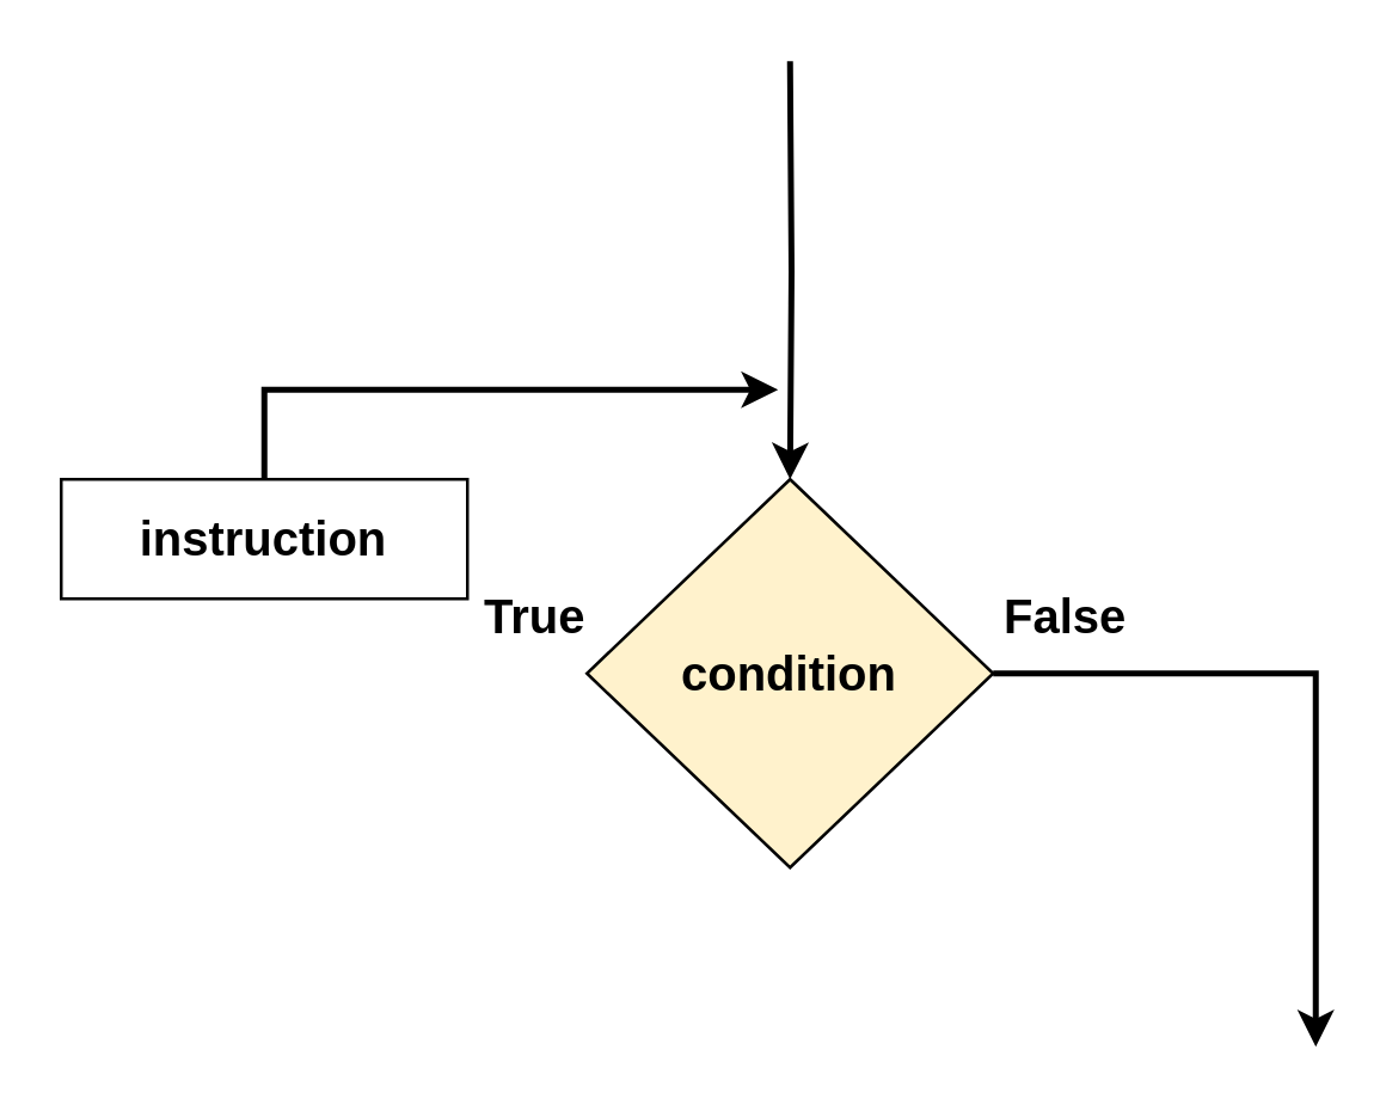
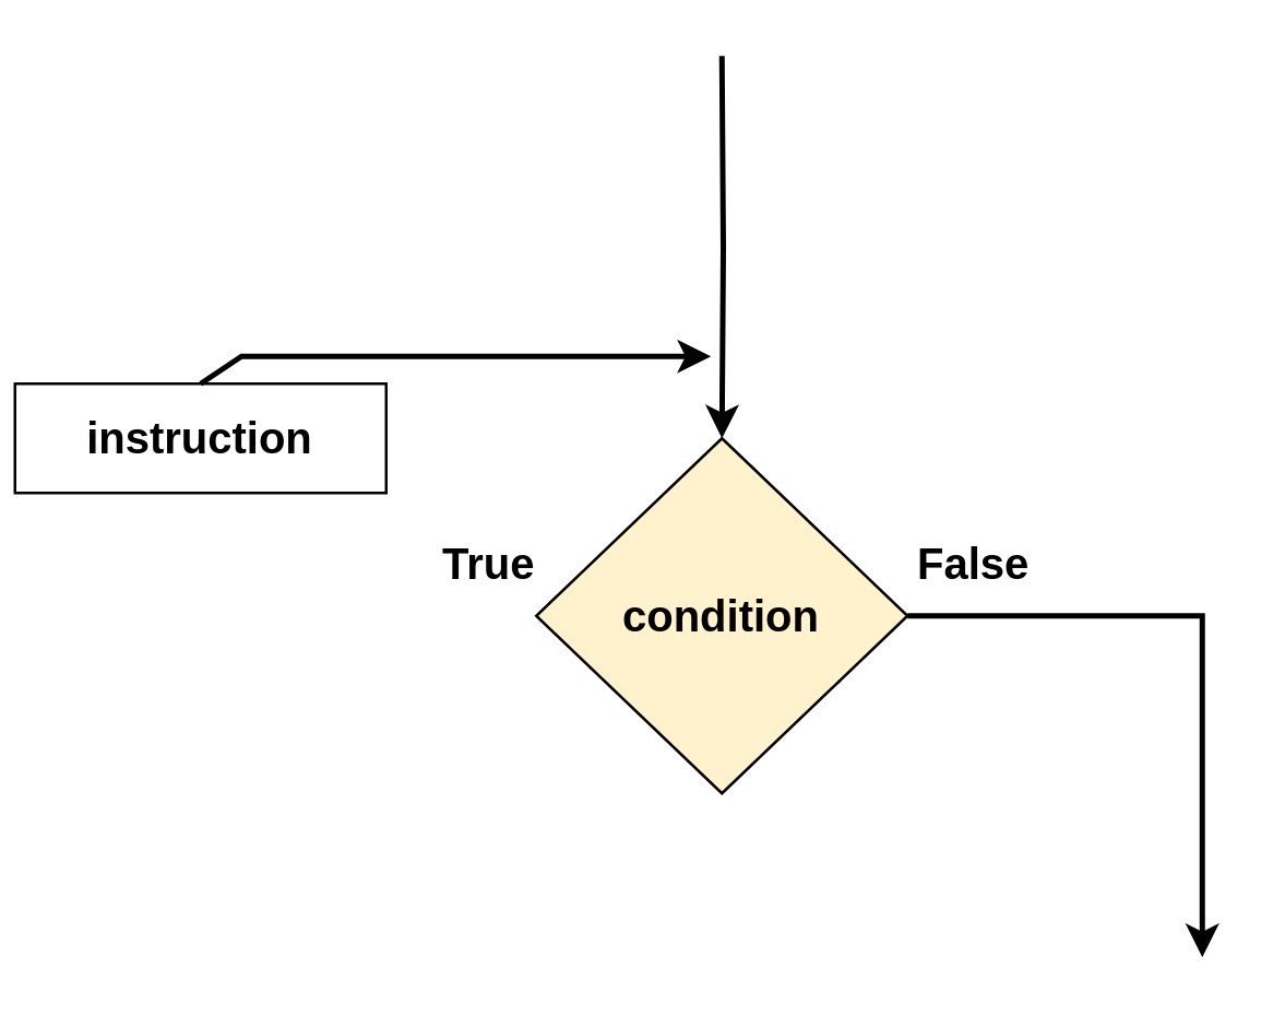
- <mxCell id="4" value="&lt;font style=&quot;font-size: 16px;&quot;&gt;&lt;b&gt;instruction&lt;/b&gt;&lt;/font&gt;" style="rounded=0;whiteSpace=wrap;html=1;" vertex="1" parent="1"><mxGeometry x="20" y="160" width="136" height="40" as="geometry" /></mxCell>
+ <mxCell id="4" value="&lt;font style=&quot;font-size: 16px;&quot;&gt;&lt;b&gt;instruction&lt;/b&gt;&lt;/font&gt;" style="rounded=0;whiteSpace=wrap;html=1;" vertex="1" parent="1"><mxGeometry x="5" y="140" width="136" height="40" as="geometry" /></mxCell>
